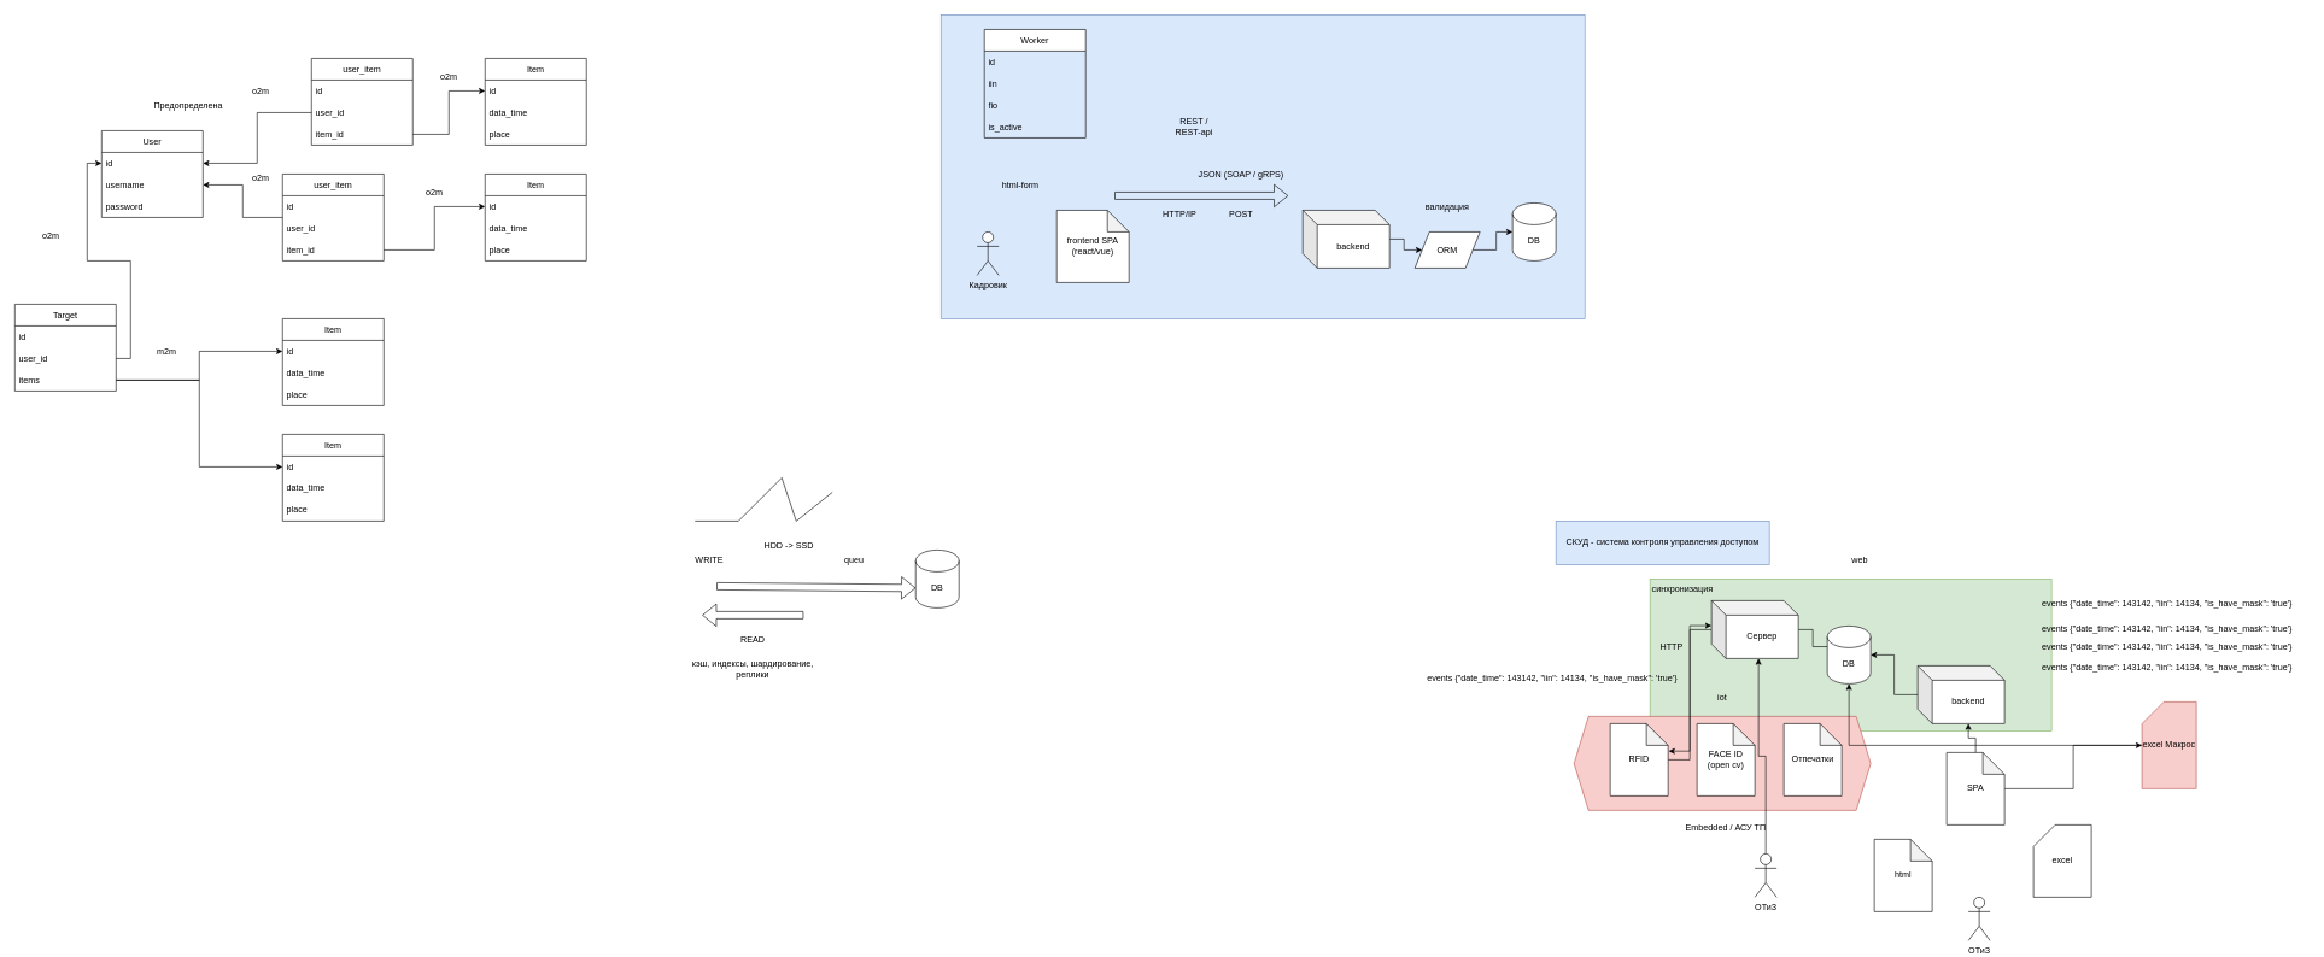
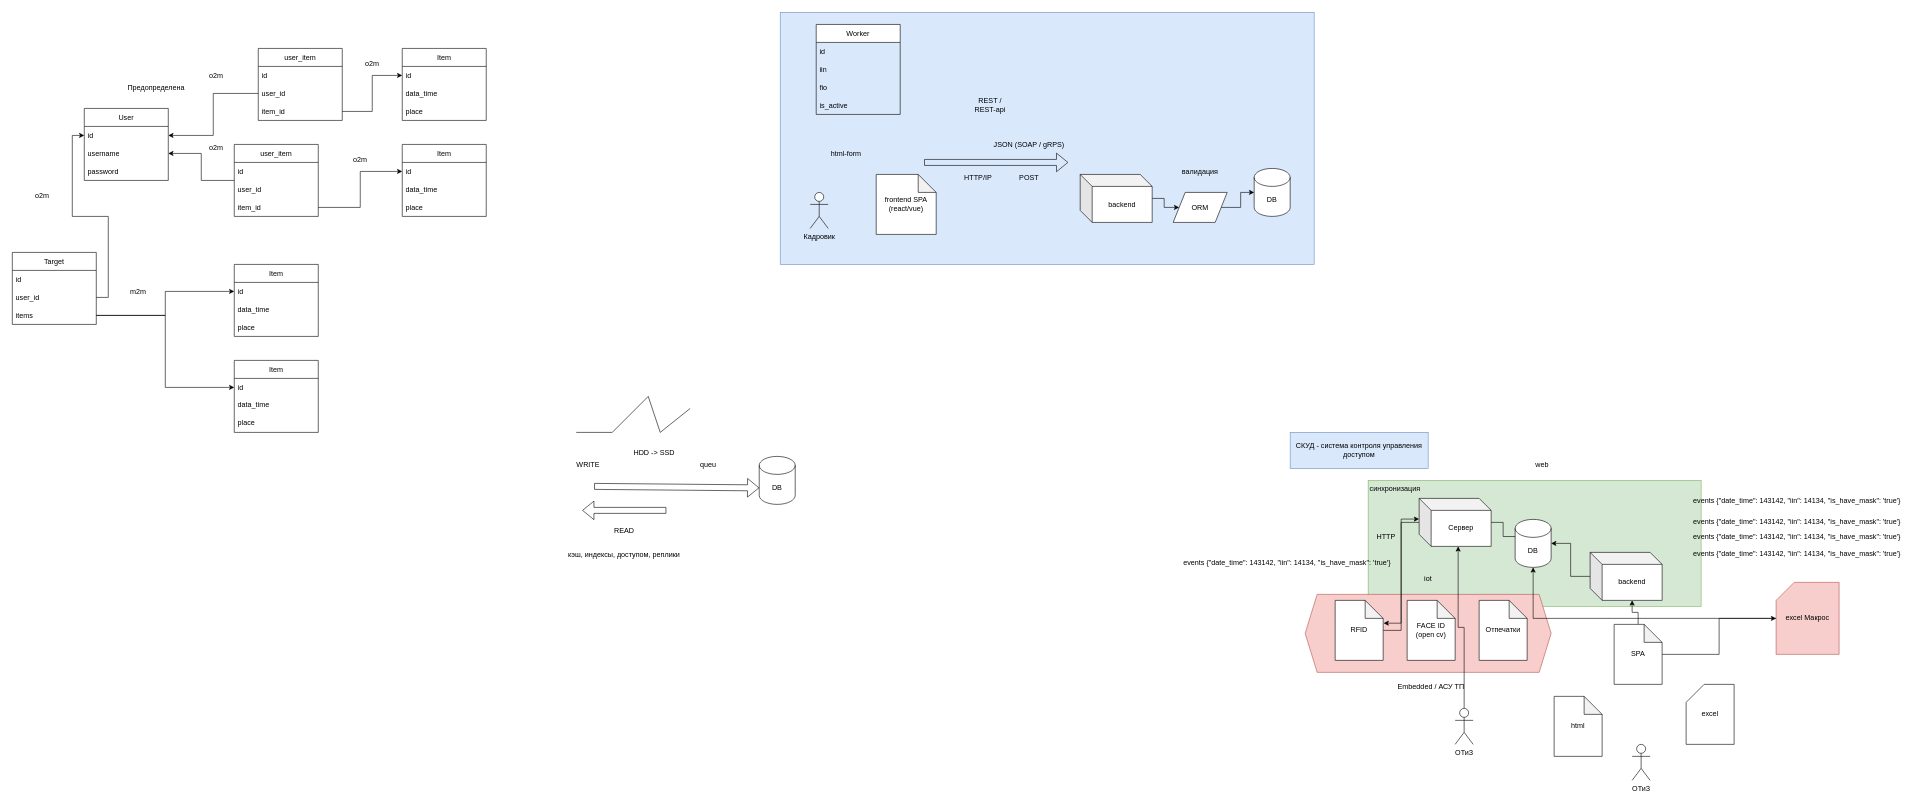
- <mxCell id="82" value="СКУД - система контроля управления доступом" style="text;html=1;strokeColor=#6c8ebf;fillColor=#dae8fc;align=center;verticalAlign=middle;whiteSpace=wrap;rounded=0;" parent="1" vertex="1"><mxGeometry x="2150" y="720" width="295" height="60" as="geometry" /></mxCell>
+ <mxCell id="82" value="СКУД - система контроля управления доступом" style="text;html=1;strokeColor=#6c8ebf;fillColor=#dae8fc;align=center;verticalAlign=middle;whiteSpace=wrap;rounded=0;" parent="1" vertex="1"><mxGeometry x="2150" y="720" width="230" height="60" as="geometry" /></mxCell>
- <mxCell id="59" value="кэш, индексы, шардирование, реплики" style="text;html=1;strokeColor=none;fillColor=none;align=center;verticalAlign=middle;whiteSpace=wrap;rounded=0;" parent="1" vertex="1"><mxGeometry x="940" y="910" width="200" height="30" as="geometry" /></mxCell>
+ <mxCell id="59" value="кэш, индексы, доступом, реплики" style="text;html=1;strokeColor=none;fillColor=none;align=center;verticalAlign=middle;whiteSpace=wrap;rounded=0;" parent="1" vertex="1"><mxGeometry x="940" y="910" width="200" height="30" as="geometry" /></mxCell>
- <mxCell id="105" value="excel Макрос" style="shape=card;whiteSpace=wrap;html=1;fillColor=#f8cecc;strokeColor=#b85450;" parent="1" vertex="1"><mxGeometry x="2960" y="970" width="75" height="120" as="geometry" /></mxCell>
+ <mxCell id="105" value="excel Макрос" style="shape=card;whiteSpace=wrap;html=1;fillColor=#f8cecc;strokeColor=#b85450;" parent="1" vertex="1"><mxGeometry x="2960" y="970" width="105" height="120" as="geometry" /></mxCell>
